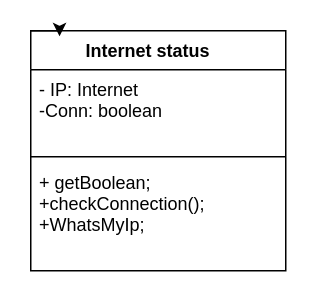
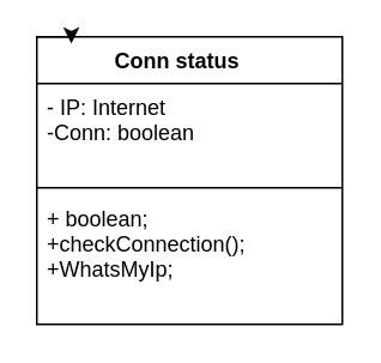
- <mxCell id="2" value="Internet status    " style="swimlane;fontStyle=1;align=center;verticalAlign=top;childLayout=stackLayout;horizontal=1;startSize=26;horizontalStack=0;resizeParent=1;resizeParentMax=0;resizeLast=0;collapsible=1;marginBottom=0;" vertex="1" parent="1"><mxGeometry x="20" y="20" width="170" height="160" as="geometry" /></mxCell>
+ <mxCell id="2" value="Conn status    " style="swimlane;fontStyle=1;align=center;verticalAlign=top;childLayout=stackLayout;horizontal=1;startSize=26;horizontalStack=0;resizeParent=1;resizeParentMax=0;resizeLast=0;collapsible=1;marginBottom=0;" vertex="1" parent="1"><mxGeometry x="20" y="20" width="170" height="160" as="geometry" /></mxCell>
- <mxCell id="5" value="+ getBoolean;&#10;+checkConnection();&#10;+WhatsMyIp;&#10;" style="text;strokeColor=none;fillColor=none;align=left;verticalAlign=top;spacingLeft=4;spacingRight=4;overflow=hidden;rotatable=0;points=[[0,0.5],[1,0.5]];portConstraint=eastwest;" vertex="1" parent="2"><mxGeometry y="88" width="170" height="72" as="geometry" /></mxCell>
+ <mxCell id="5" value="+ boolean;&#10;+checkConnection();&#10;+WhatsMyIp;&#10;" style="text;strokeColor=none;fillColor=none;align=left;verticalAlign=top;spacingLeft=4;spacingRight=4;overflow=hidden;rotatable=0;points=[[0,0.5],[1,0.5]];portConstraint=eastwest;" vertex="1" parent="2"><mxGeometry y="88" width="170" height="72" as="geometry" /></mxCell>
